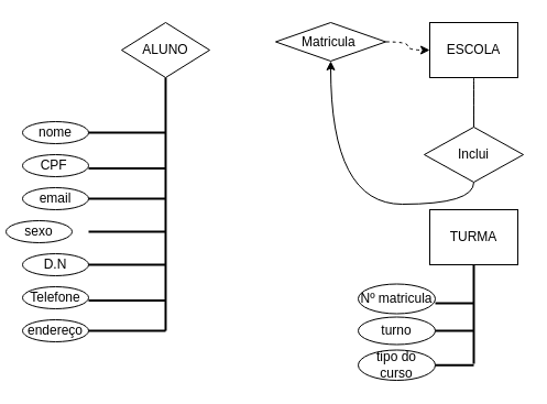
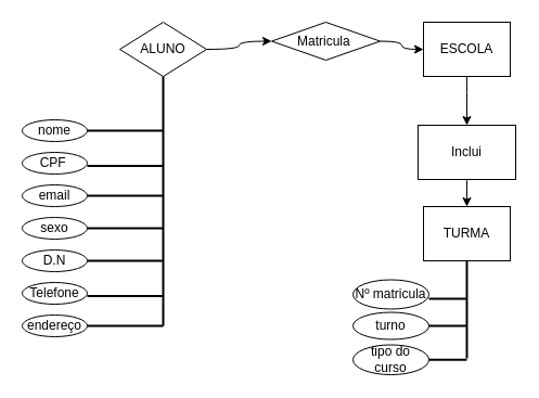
- <mxCell id="11" style="edgeStyle=orthogonalEdgeStyle;curved=1;rounded=0;orthogonalLoop=1;jettySize=auto;html=1;exitX=1;exitY=0.5;exitDx=0;exitDy=0;entryX=0;entryY=0.5;entryDx=0;entryDy=0;dashed=1;" edge="1" parent="1" source="12" target="14"><mxGeometry relative="1" as="geometry" /></mxCell>
+ <mxCell id="11" style="edgeStyle=orthogonalEdgeStyle;curved=1;rounded=0;orthogonalLoop=1;jettySize=auto;html=1;exitX=1;exitY=0.5;exitDx=0;exitDy=0;entryX=0;entryY=0.5;entryDx=0;entryDy=0;" edge="1" parent="1" source="12" target="14"><mxGeometry relative="1" as="geometry" /></mxCell>
+ <mxCell id="2" style="edgeStyle=orthogonalEdgeStyle;curved=1;rounded=0;orthogonalLoop=1;jettySize=auto;html=1;exitX=1;exitY=0.5;exitDx=0;exitDy=0;entryX=0;entryY=0.5;entryDx=0;entryDy=0;" edge="1" parent="1" source="3" target="12"><mxGeometry relative="1" as="geometry" /></mxCell>
- <mxCell id="13" style="edgeStyle=orthogonalEdgeStyle;curved=1;rounded=0;orthogonalLoop=1;jettySize=auto;html=1;exitX=0.5;exitY=1;exitDx=0;exitDy=0;entryX=0.5;entryY=0;entryDx=0;entryDy=0;endArrow=none;" edge="1" parent="1" source="14" target="16"><mxGeometry relative="1" as="geometry" /></mxCell>
+ <mxCell id="13" style="edgeStyle=orthogonalEdgeStyle;curved=1;rounded=0;orthogonalLoop=1;jettySize=auto;html=1;exitX=0.5;exitY=1;exitDx=0;exitDy=0;entryX=0.5;entryY=0;entryDx=0;entryDy=0;" edge="1" parent="1" source="14" target="16"><mxGeometry relative="1" as="geometry" /></mxCell>
- <mxCell id="16" value="Inclui" style="rhombus;whiteSpace=wrap;html=1;" vertex="1" parent="1"><mxGeometry x="385" y="115" width="90" height="50" as="geometry" /></mxCell>
+ <mxCell id="16" value="Inclui" style="whiteSpace=wrap;html=1;rounded=0;" vertex="1" parent="1"><mxGeometry x="385" y="115" width="90" height="50" as="geometry" /></mxCell>
- <mxCell id="15" style="edgeStyle=orthogonalEdgeStyle;curved=1;rounded=0;orthogonalLoop=1;jettySize=auto;html=1;exitX=0.5;exitY=1;exitDx=0;exitDy=0;" edge="1" parent="1" source="16" target="12"><mxGeometry relative="1" as="geometry" /></mxCell>
+ <mxCell id="15" style="edgeStyle=orthogonalEdgeStyle;curved=1;rounded=0;orthogonalLoop=1;jettySize=auto;html=1;exitX=0.5;exitY=1;exitDx=0;exitDy=0;entryX=0.5;entryY=0;entryDx=0;entryDy=0;" edge="1" parent="1" source="16" target="17"><mxGeometry relative="1" as="geometry" /></mxCell>
- <mxCell id="7" value="sexo" style="ellipse;whiteSpace=wrap;html=1;" vertex="1" parent="1"><mxGeometry x="5" y="200" width="60" height="20" as="geometry" /></mxCell>
+ <mxCell id="7" value="sexo" style="ellipse;whiteSpace=wrap;html=1;" vertex="1" parent="1"><mxGeometry x="20" y="200" width="60" height="20" as="geometry" /></mxCell>
